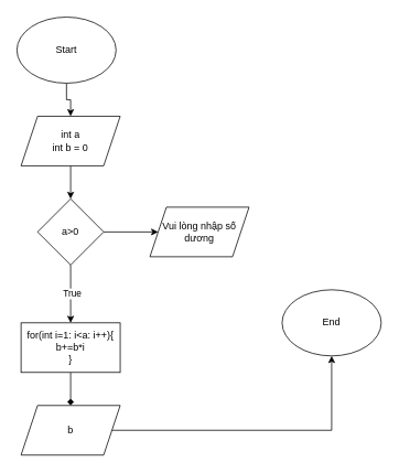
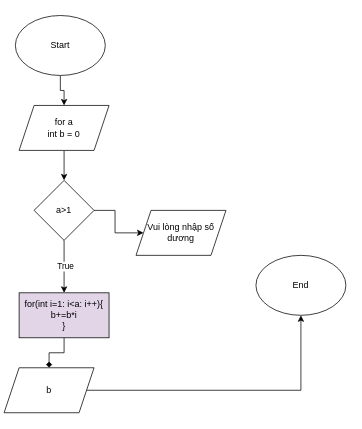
- <mxCell id="5" value="int a&lt;div&gt;int b = 0&lt;/div&gt;" style="shape=parallelogram;perimeter=parallelogramPerimeter;whiteSpace=wrap;html=1;fixedSize=1;" vertex="1" parent="1"><mxGeometry x="25" y="140" width="120" height="60" as="geometry" /></mxCell>
+ <mxCell id="5" value="for a&lt;div&gt;int b = 0&lt;/div&gt;" style="shape=parallelogram;perimeter=parallelogramPerimeter;whiteSpace=wrap;html=1;fixedSize=1;" vertex="1" parent="1"><mxGeometry x="25" y="140" width="120" height="60" as="geometry" /></mxCell>
- <mxCell id="9" value="a&amp;gt;0" style="rhombus;whiteSpace=wrap;html=1;" vertex="1" parent="1"><mxGeometry x="45" y="240" width="80" height="80" as="geometry" /></mxCell>
+ <mxCell id="9" value="a&amp;gt;1" style="rhombus;whiteSpace=wrap;html=1;" vertex="1" parent="1"><mxGeometry x="45" y="240" width="80" height="80" as="geometry" /></mxCell>
- <mxCell id="10" value="Vui lòng nhập số dương" style="shape=parallelogram;perimeter=parallelogramPerimeter;whiteSpace=wrap;html=1;fixedSize=1;" vertex="1" parent="1"><mxGeometry x="181" y="250" width="120" height="60" as="geometry" /></mxCell>
+ <mxCell id="10" value="Vui lòng nhập số dương" style="shape=parallelogram;perimeter=parallelogramPerimeter;whiteSpace=wrap;html=1;fixedSize=1;" vertex="1" parent="1"><mxGeometry x="181" y="280" width="120" height="60" as="geometry" /></mxCell>
- <mxCell id="11" value="End" style="ellipse;whiteSpace=wrap;html=1;" vertex="1" parent="1"><mxGeometry x="341" y="350" width="120" height="80" as="geometry" /></mxCell>
+ <mxCell id="11" value="End" style="ellipse;whiteSpace=wrap;html=1;" vertex="1" parent="1"><mxGeometry x="341" y="340" width="120" height="80" as="geometry" /></mxCell>
- <mxCell id="13" value="for(int i=1: i&amp;lt;a: i++){&lt;br&gt;b+=b*i&lt;br&gt;}" style="rounded=0;whiteSpace=wrap;html=1;" vertex="1" parent="1"><mxGeometry x="25" y="390" width="120" height="60" as="geometry" /></mxCell>
+ <mxCell id="13" value="for(int i=1: i&amp;lt;a: i++){&lt;br&gt;b+=b*i&lt;br&gt;}" style="rounded=0;whiteSpace=wrap;html=1;fillColor=#e1d5e7;" vertex="1" parent="1"><mxGeometry x="25" y="390" width="120" height="60" as="geometry" /></mxCell>
- <mxCell id="15" value="b" style="shape=parallelogram;perimeter=parallelogramPerimeter;whiteSpace=wrap;html=1;fixedSize=1;" vertex="1" parent="1"><mxGeometry x="25" y="490" width="120" height="60" as="geometry" /></mxCell>
+ <mxCell id="15" value="b" style="shape=parallelogram;perimeter=parallelogramPerimeter;whiteSpace=wrap;html=1;fixedSize=1;" vertex="1" parent="1"><mxGeometry x="5" y="490" width="120" height="60" as="geometry" /></mxCell>
